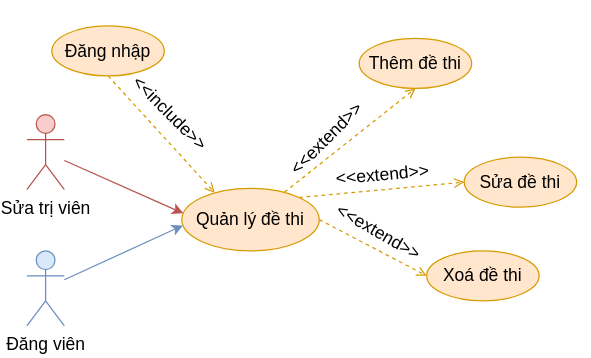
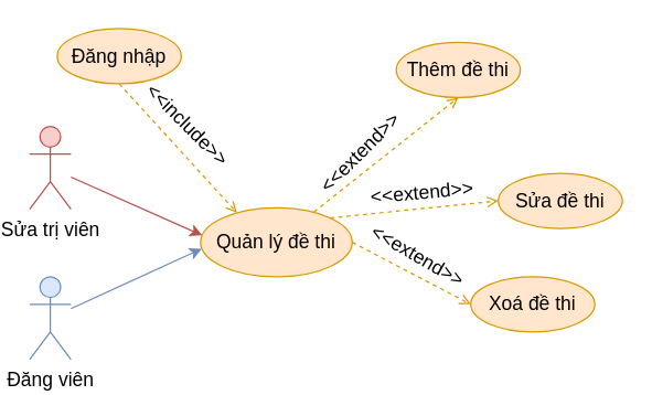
- <mxCell id="7" value="Sửa đề thi" style="ellipse;whiteSpace=wrap;html=1;fillColor=#ffe6cc;strokeColor=#d79b00;fontSize=14;" vertex="1" parent="1"><mxGeometry x="370" y="125" width="90" height="40" as="geometry" /></mxCell>
+ <mxCell id="7" value="Sửa đề thi" style="ellipse;whiteSpace=wrap;html=1;fillColor=#ffe6cc;strokeColor=#d79b00;fontSize=14;" vertex="1" parent="1"><mxGeometry x="360" y="125" width="90" height="40" as="geometry" /></mxCell>
